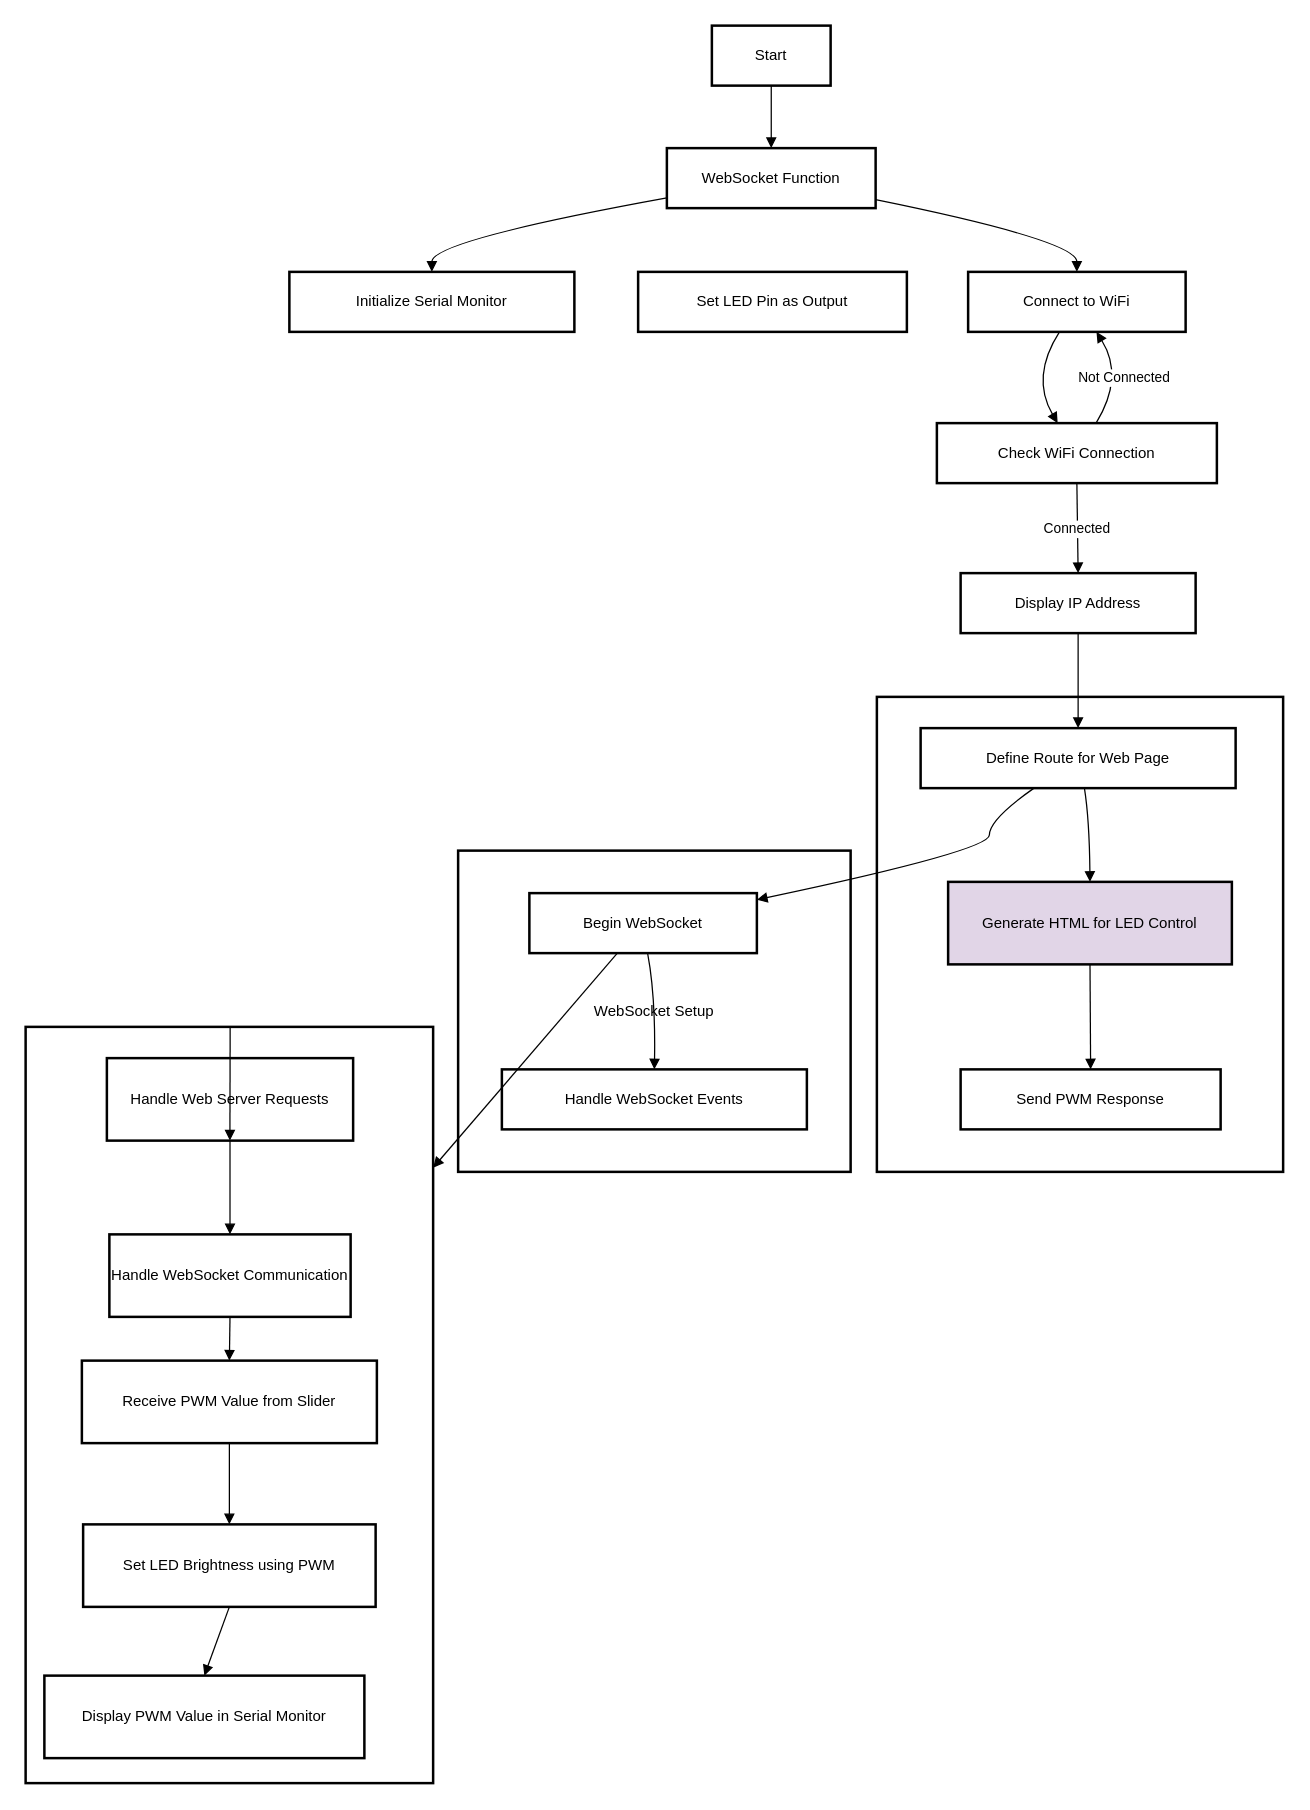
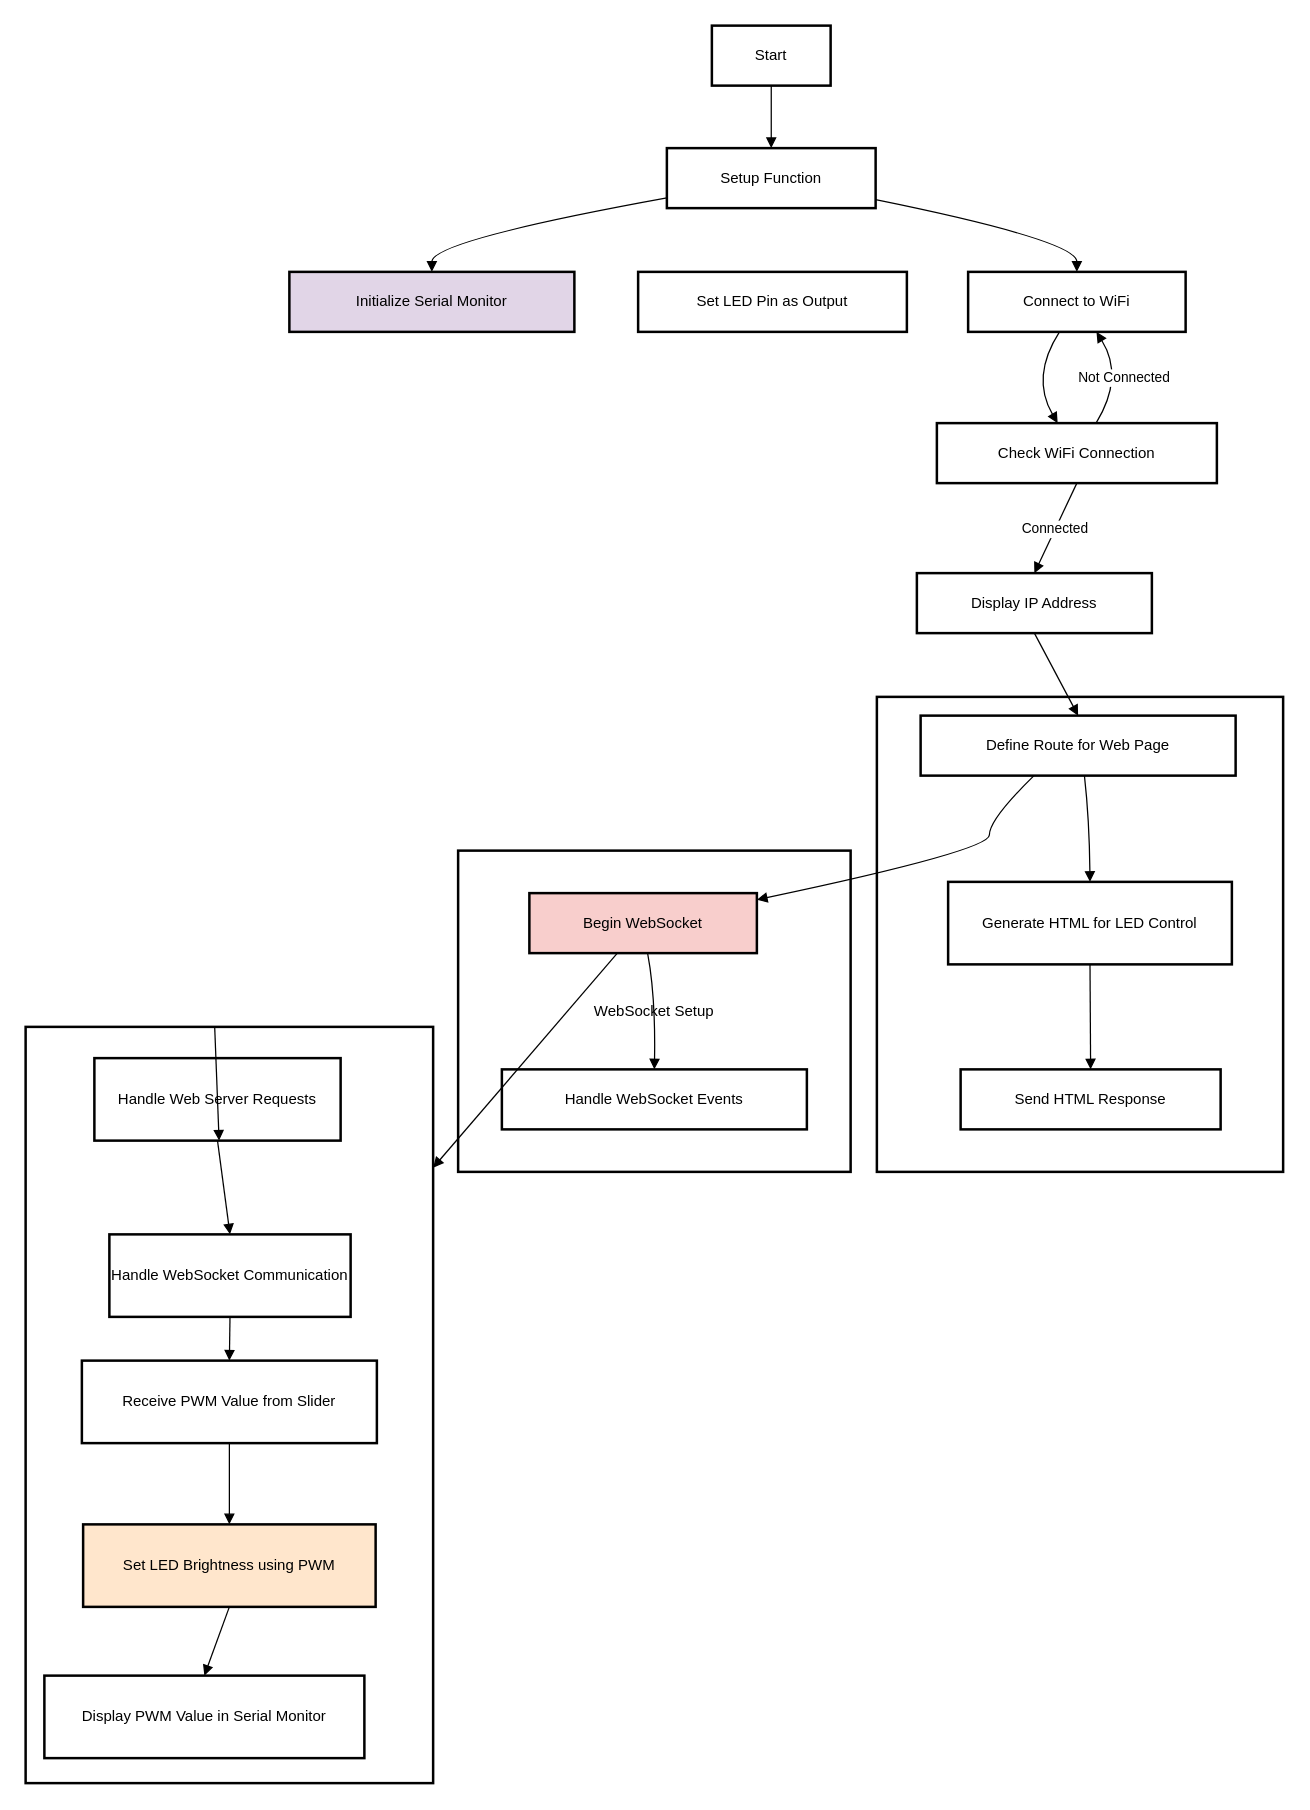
- <mxCell id="6" value="WebSocket Function" style="whiteSpace=wrap;strokeWidth=2;" vertex="1" parent="1"><mxGeometry x="533" y="118" width="167" height="48" as="geometry" /></mxCell>
+ <mxCell id="6" value="Setup Function" style="whiteSpace=wrap;strokeWidth=2;" vertex="1" parent="1"><mxGeometry x="533" y="118" width="167" height="48" as="geometry" /></mxCell>
- <mxCell id="7" value="Initialize Serial Monitor" style="whiteSpace=wrap;strokeWidth=2;" vertex="1" parent="1"><mxGeometry x="231" y="217" width="228" height="48" as="geometry" /></mxCell>
+ <mxCell id="7" value="Initialize Serial Monitor" style="whiteSpace=wrap;strokeWidth=2;fillColor=#e1d5e7;" vertex="1" parent="1"><mxGeometry x="231" y="217" width="228" height="48" as="geometry" /></mxCell>
- <mxCell id="11" value="Display IP Address" style="whiteSpace=wrap;strokeWidth=2;" vertex="1" parent="1"><mxGeometry x="768" y="458" width="188" height="48" as="geometry" /></mxCell>
+ <mxCell id="11" value="Display IP Address" style="whiteSpace=wrap;strokeWidth=2;" vertex="1" parent="1"><mxGeometry x="733" y="458" width="188" height="48" as="geometry" /></mxCell>
- <mxCell id="12" value="Define Route for Web Page" style="whiteSpace=wrap;strokeWidth=2;" vertex="1" parent="1"><mxGeometry x="736" y="582" width="252" height="48" as="geometry" /></mxCell>
+ <mxCell id="12" value="Define Route for Web Page" style="whiteSpace=wrap;strokeWidth=2;" vertex="1" parent="1"><mxGeometry x="736" y="572" width="252" height="48" as="geometry" /></mxCell>
- <mxCell id="15" value="Begin WebSocket" style="whiteSpace=wrap;strokeWidth=2;" vertex="1" parent="1"><mxGeometry x="423" y="714" width="182" height="48" as="geometry" /></mxCell>
+ <mxCell id="15" value="Begin WebSocket" style="whiteSpace=wrap;strokeWidth=2;fillColor=#f8cecc;" vertex="1" parent="1"><mxGeometry x="423" y="714" width="182" height="48" as="geometry" /></mxCell>
- <mxCell id="13" value="Generate HTML for LED Control" style="whiteSpace=wrap;strokeWidth=2;fillColor=#e1d5e7;" vertex="1" parent="1"><mxGeometry x="758" y="705" width="227" height="66" as="geometry" /></mxCell>
+ <mxCell id="13" value="Generate HTML for LED Control" style="whiteSpace=wrap;strokeWidth=2;" vertex="1" parent="1"><mxGeometry x="758" y="705" width="227" height="66" as="geometry" /></mxCell>
- <mxCell id="17" value="Handle Web Server Requests" style="whiteSpace=wrap;strokeWidth=2;" vertex="1" parent="1"><mxGeometry x="85" y="846" width="197" height="66" as="geometry" /></mxCell>
+ <mxCell id="17" value="Handle Web Server Requests" style="whiteSpace=wrap;strokeWidth=2;" vertex="1" parent="1"><mxGeometry x="75" y="846" width="197" height="66" as="geometry" /></mxCell>
- <mxCell id="14" value="Send PWM Response" style="whiteSpace=wrap;strokeWidth=2;" vertex="1" parent="1"><mxGeometry x="768" y="855" width="208" height="48" as="geometry" /></mxCell>
+ <mxCell id="14" value="Send HTML Response" style="whiteSpace=wrap;strokeWidth=2;" vertex="1" parent="1"><mxGeometry x="768" y="855" width="208" height="48" as="geometry" /></mxCell>
- <mxCell id="20" value="Set LED Brightness using PWM" style="whiteSpace=wrap;strokeWidth=2;" vertex="1" parent="1"><mxGeometry x="66" y="1219" width="234" height="66" as="geometry" /></mxCell>
+ <mxCell id="20" value="Set LED Brightness using PWM" style="whiteSpace=wrap;strokeWidth=2;fillColor=#ffe6cc;" vertex="1" parent="1"><mxGeometry x="66" y="1219" width="234" height="66" as="geometry" /></mxCell>
